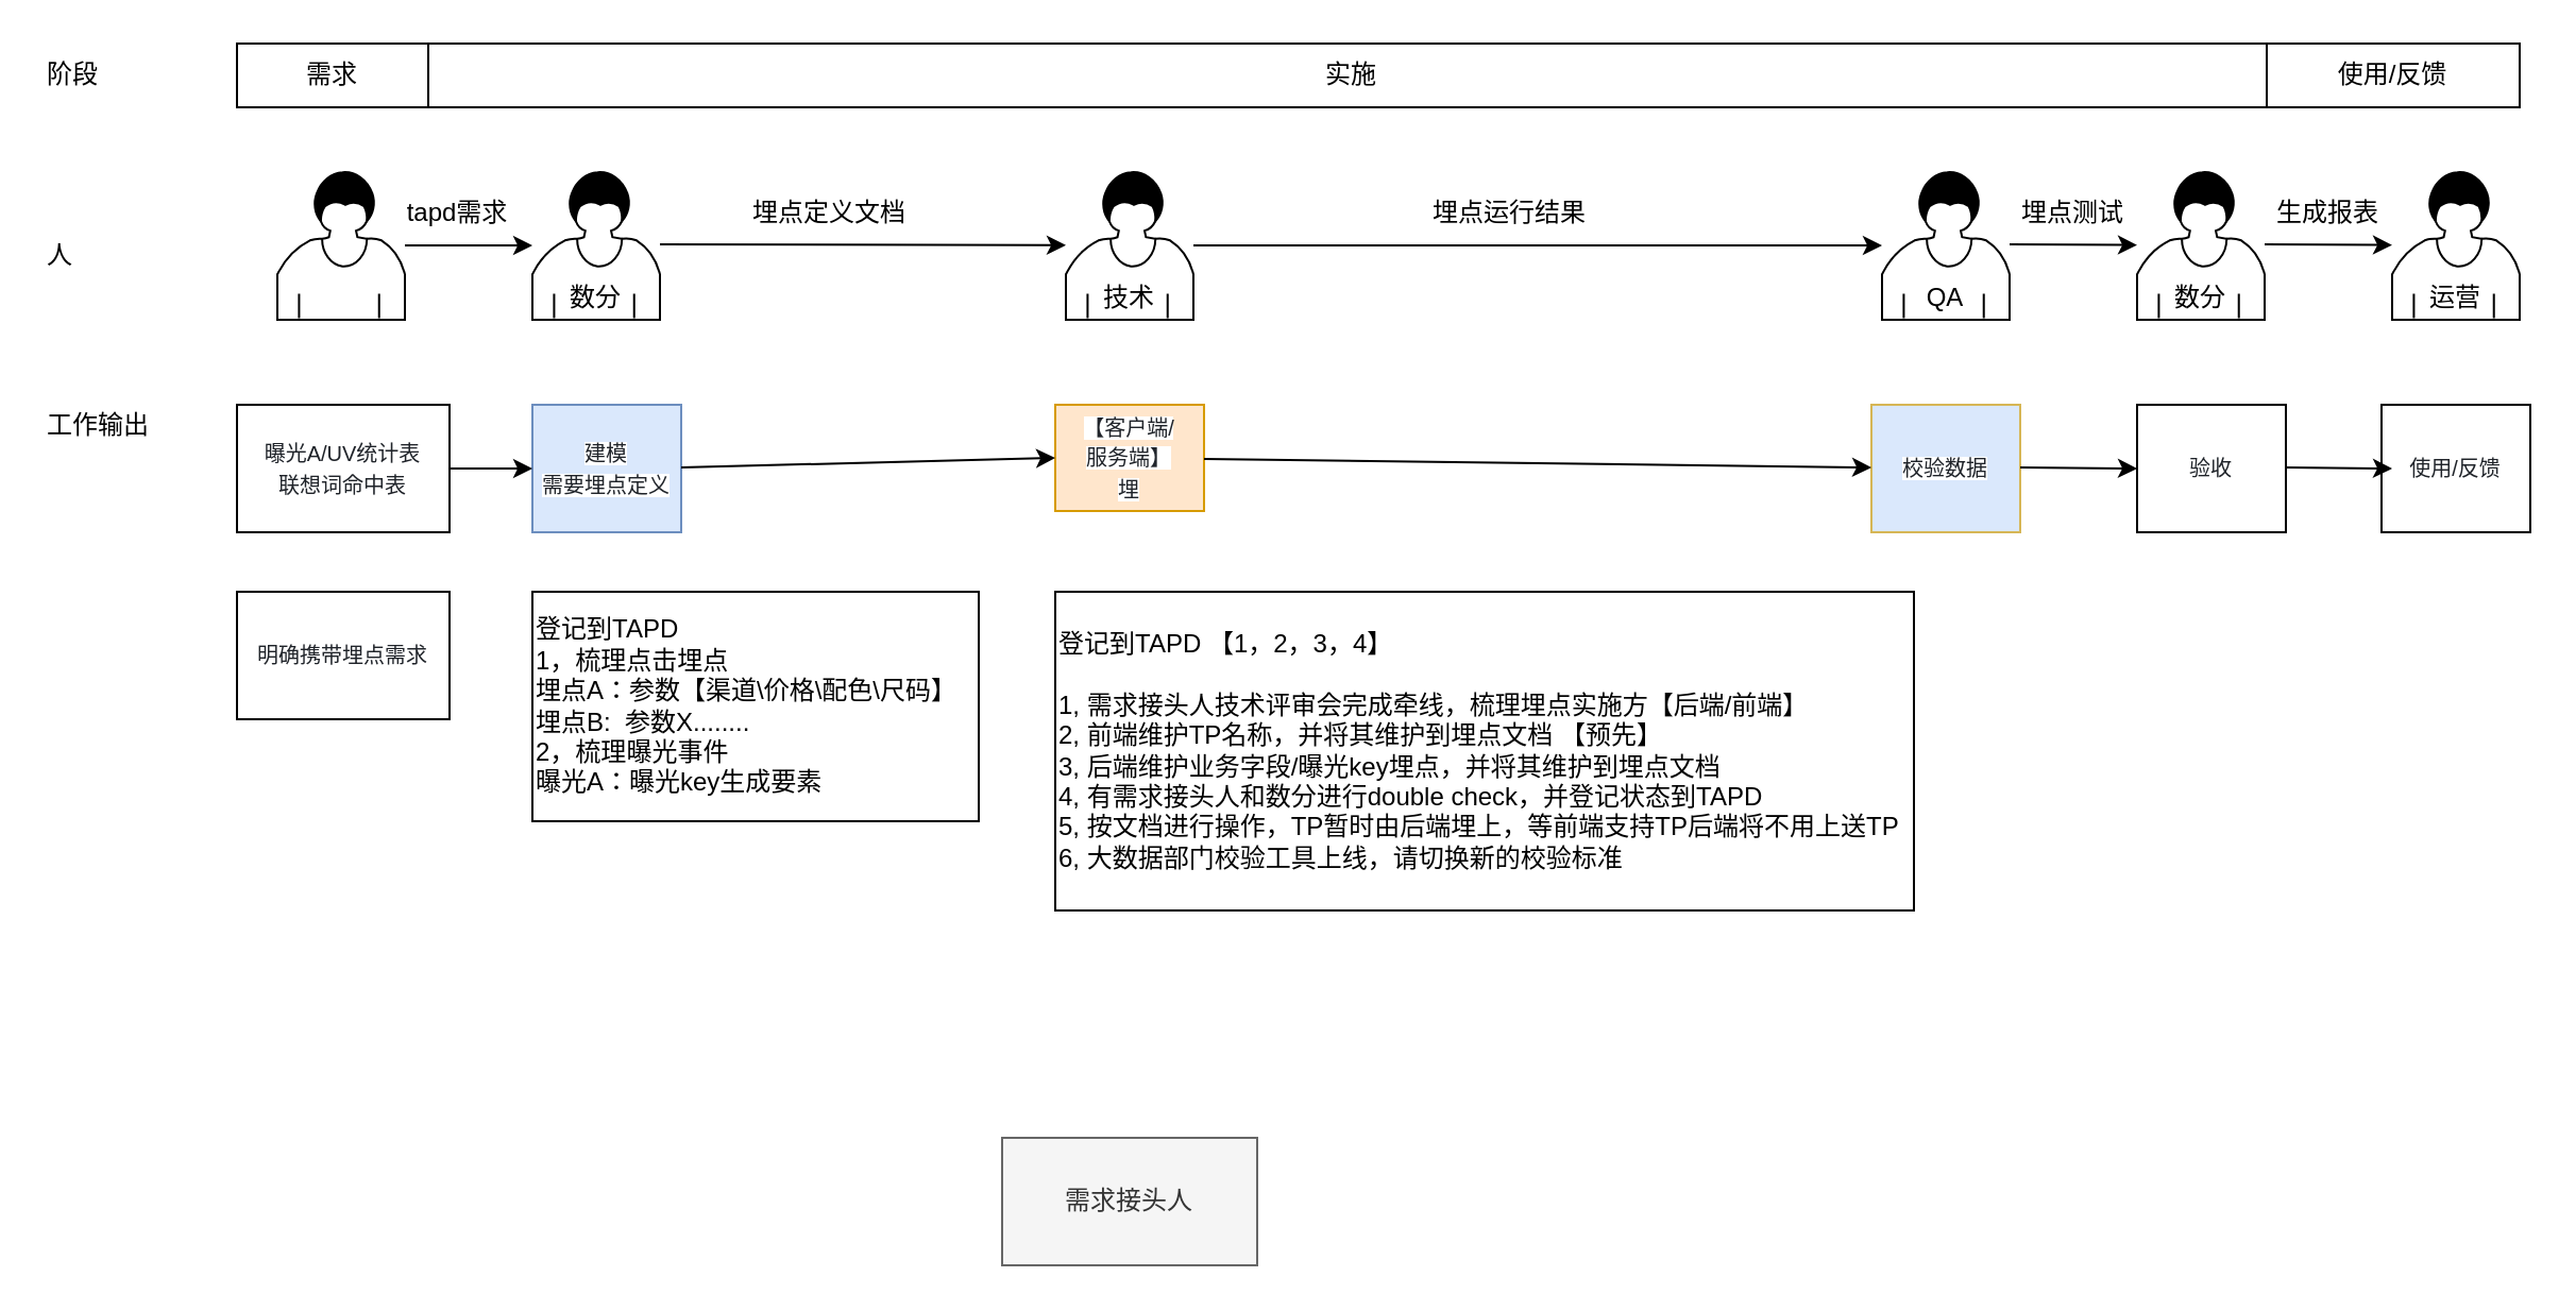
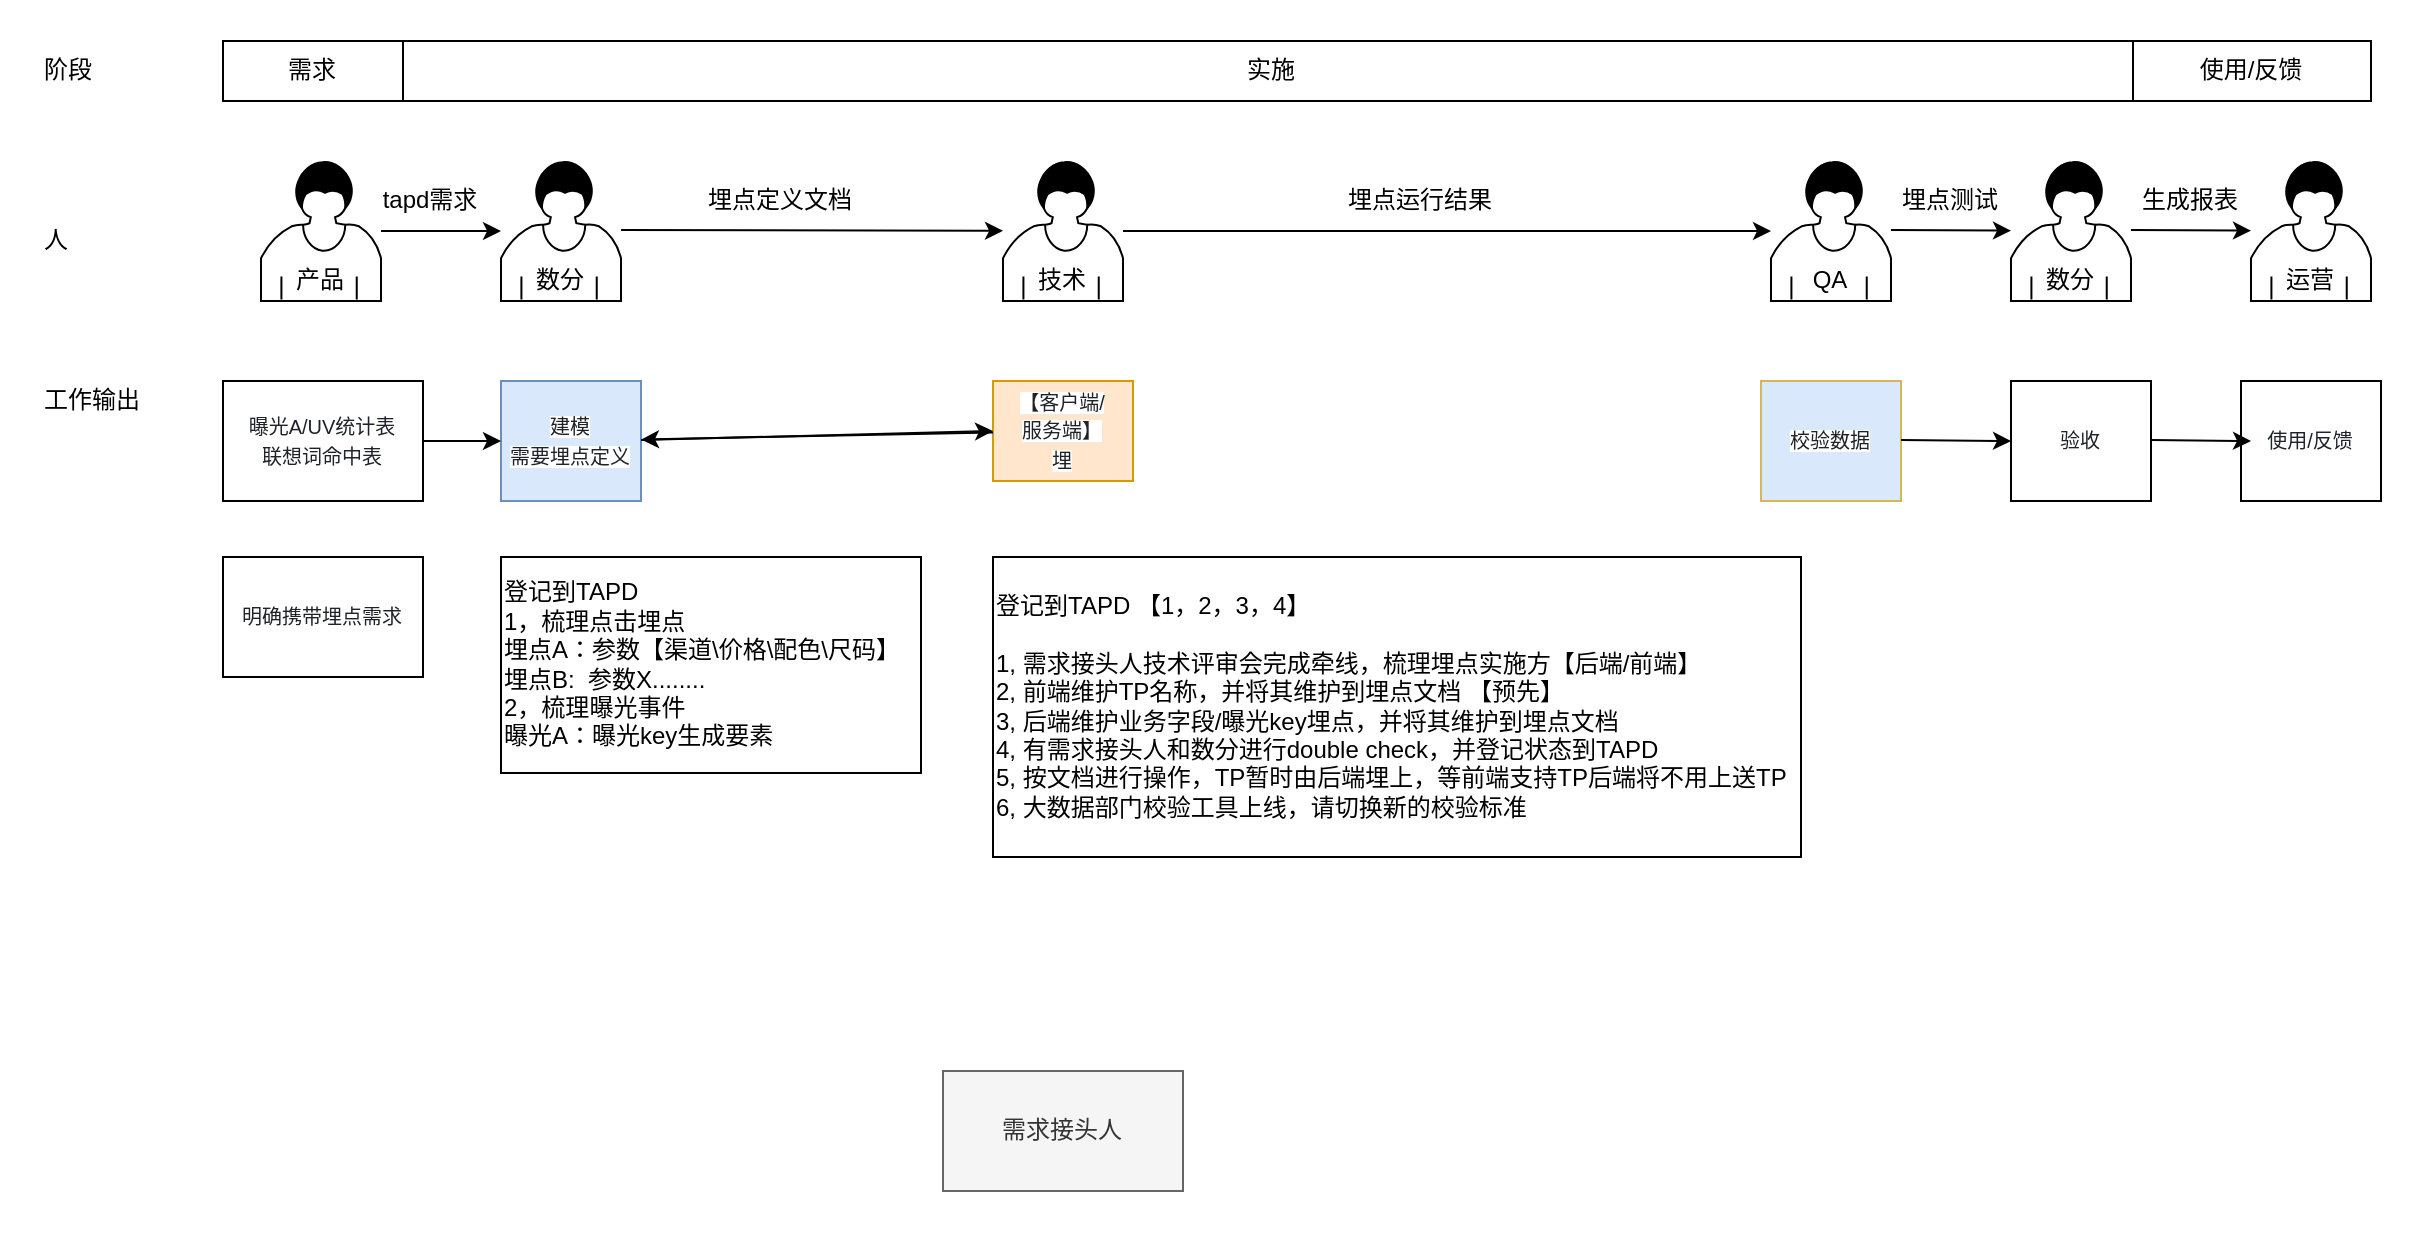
+ <mxCell id="3" value="产品" style="text;html=1;strokeColor=none;fillColor=none;align=center;verticalAlign=middle;whiteSpace=wrap;rounded=0;" parent="1" vertex="1"><mxGeometry x="140" y="130" width="40" height="20" as="geometry" /></mxCell>
- <mxCell id="27" value="" style="endArrow=classic;html=1;" parent="1" source="21" target="22" edge="1"><mxGeometry width="50" height="50" relative="1" as="geometry"><mxPoint x="760" y="219.5" as="sourcePoint" /><mxPoint x="805" y="220" as="targetPoint" /></mxGeometry></mxCell>
+ <mxCell id="27" value="" style="endArrow=classic;html=1;" parent="1" source="21" target="20" edge="1"><mxGeometry width="50" height="50" relative="1" as="geometry"><mxPoint x="760" y="219.5" as="sourcePoint" /><mxPoint x="805" y="220" as="targetPoint" /></mxGeometry></mxCell>
